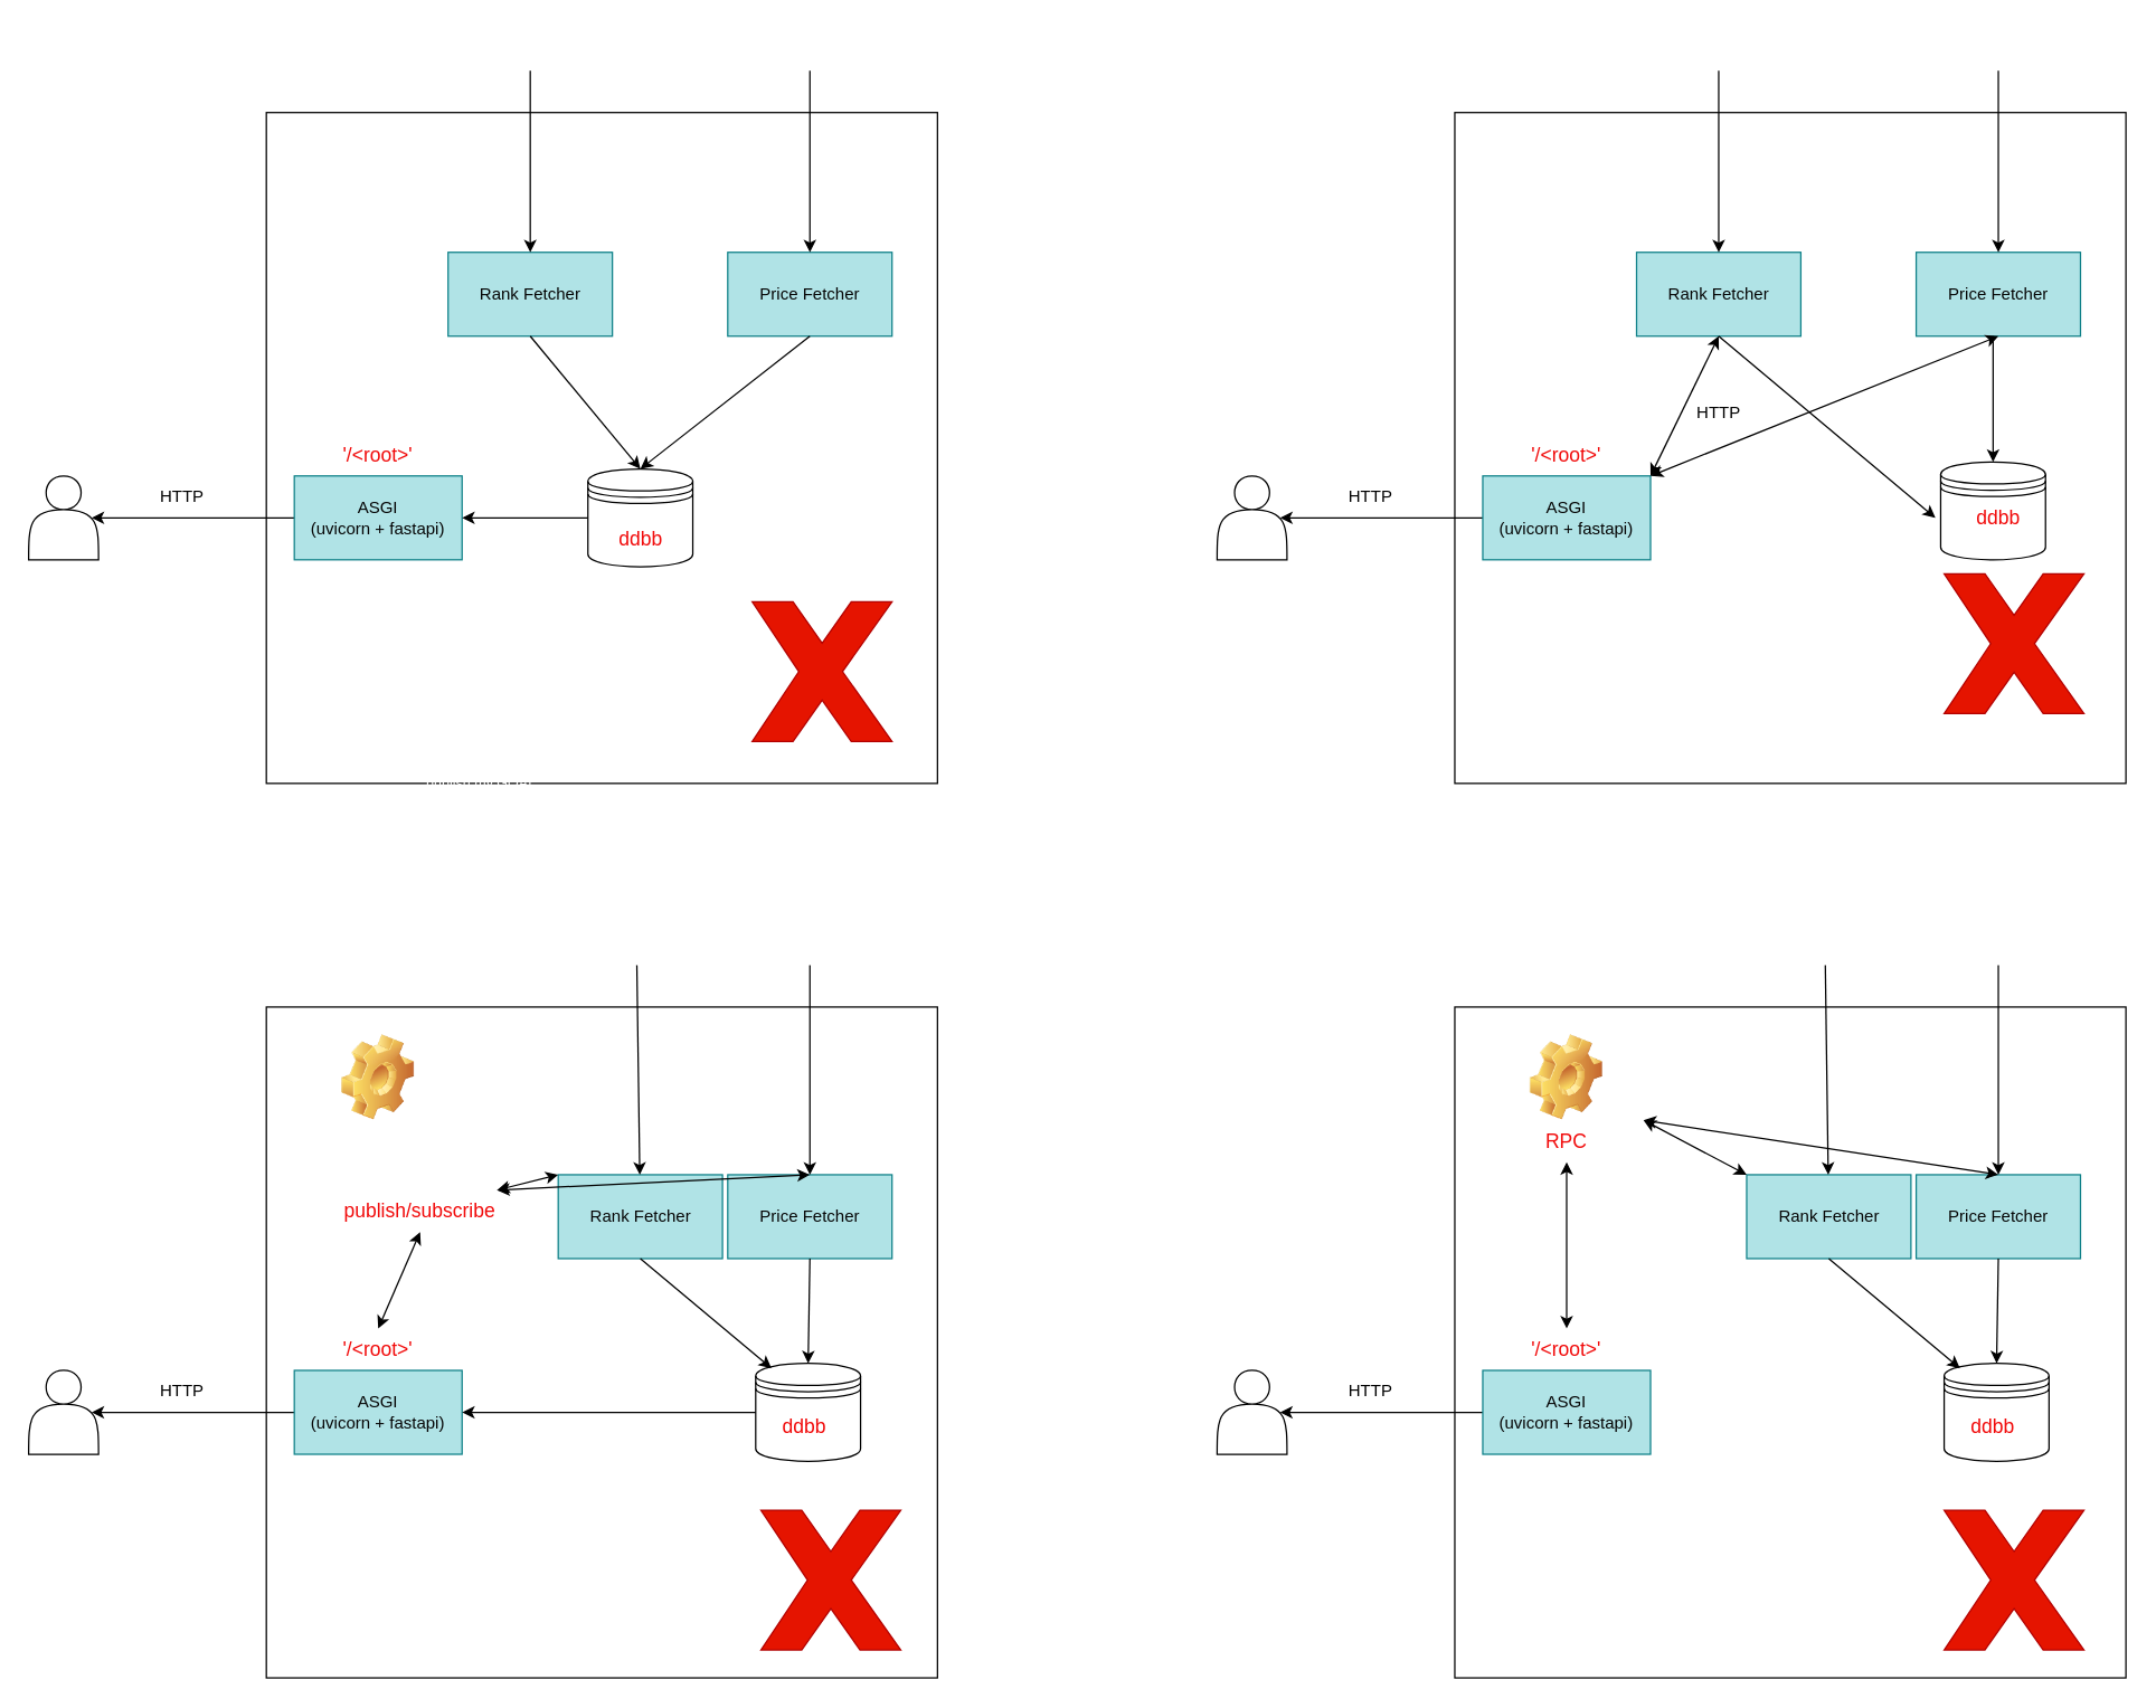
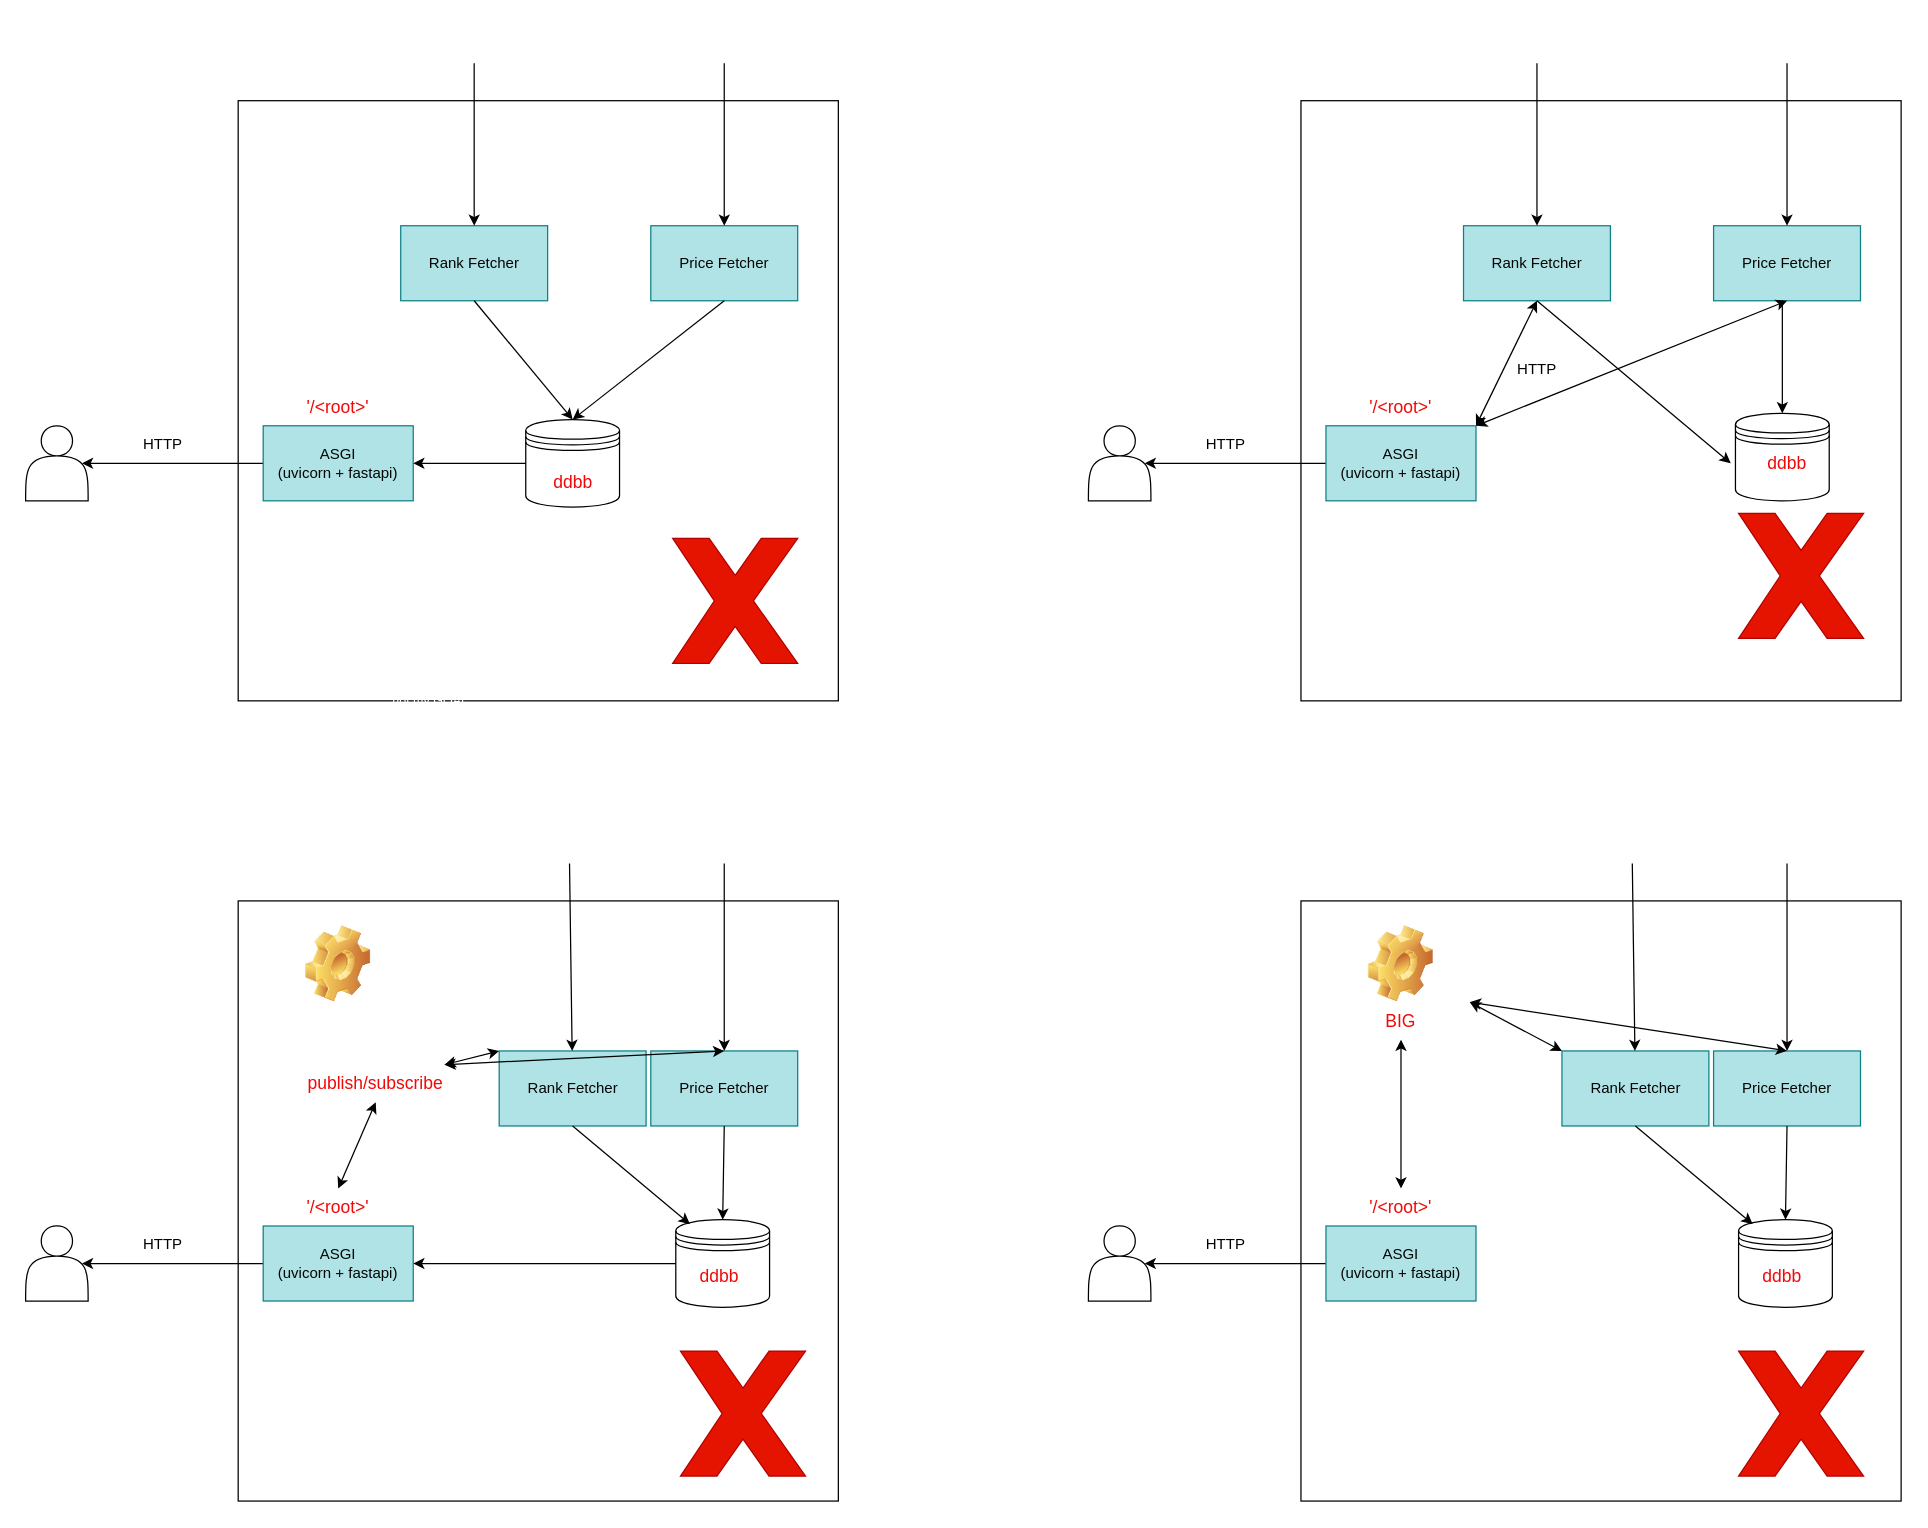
- <mxCell id="32" value="&lt;font style=&quot;font-size: 10px;&quot;&gt;This would be the fastest simple possible solution for current and historical prices&lt;br&gt;&lt;br&gt;Current prices would directly be retrieved from ddbb. Historical prices would be retrieved on demand&lt;br&gt;&lt;br&gt;I reject this scenario because having BIG DATA on crypto prices is publish my GOAL&lt;/font&gt;" style="text;strokeColor=none;align=center;fillColor=none;html=1;verticalAlign=middle;whiteSpace=wrap;rounded=0;fontSize=14;fontColor=#FFFFFF;" parent="1" vertex="1"><mxGeometry x="190" y="440" width="307.5" height="120" as="geometry" /></mxCell>
+ <mxCell id="32" value="&lt;font style=&quot;font-size: 10px;&quot;&gt;This would be the fastest simple possible solution for current and historical prices&lt;br&gt;&lt;br&gt;Current prices would directly be retrieved from ddbb. Historical prices would be retrieved on demand&lt;br&gt;&lt;br&gt;I reject this scenario because having BIG DATA on crypto prices is not my GOAL&lt;/font&gt;" style="text;strokeColor=none;align=center;fillColor=none;html=1;verticalAlign=middle;whiteSpace=wrap;rounded=0;fontSize=14;fontColor=#FFFFFF;" parent="1" vertex="1"><mxGeometry x="190" y="440" width="307.5" height="120" as="geometry" /></mxCell>
- <mxCell id="72" value="&lt;p style=&quot;line-height: 150%;&quot;&gt;&lt;font style=&quot;font-size: 14px;&quot; color=&quot;#f10909&quot;&gt;RPC&lt;/font&gt;&lt;/p&gt;" style="text;strokeColor=none;align=center;fillColor=none;html=1;verticalAlign=middle;whiteSpace=wrap;rounded=0;fontColor=#050505;" parent="1" vertex="1"><mxGeometry x="1065" y="801" width="110" height="30" as="geometry" /></mxCell>
+ <mxCell id="72" value="&lt;p style=&quot;line-height: 150%;&quot;&gt;&lt;font style=&quot;font-size: 14px;&quot; color=&quot;#f10909&quot;&gt;BIG&lt;/font&gt;&lt;/p&gt;" style="text;strokeColor=none;align=center;fillColor=none;html=1;verticalAlign=middle;whiteSpace=wrap;rounded=0;fontColor=#050505;" parent="1" vertex="1"><mxGeometry x="1065" y="801" width="110" height="30" as="geometry" /></mxCell>
